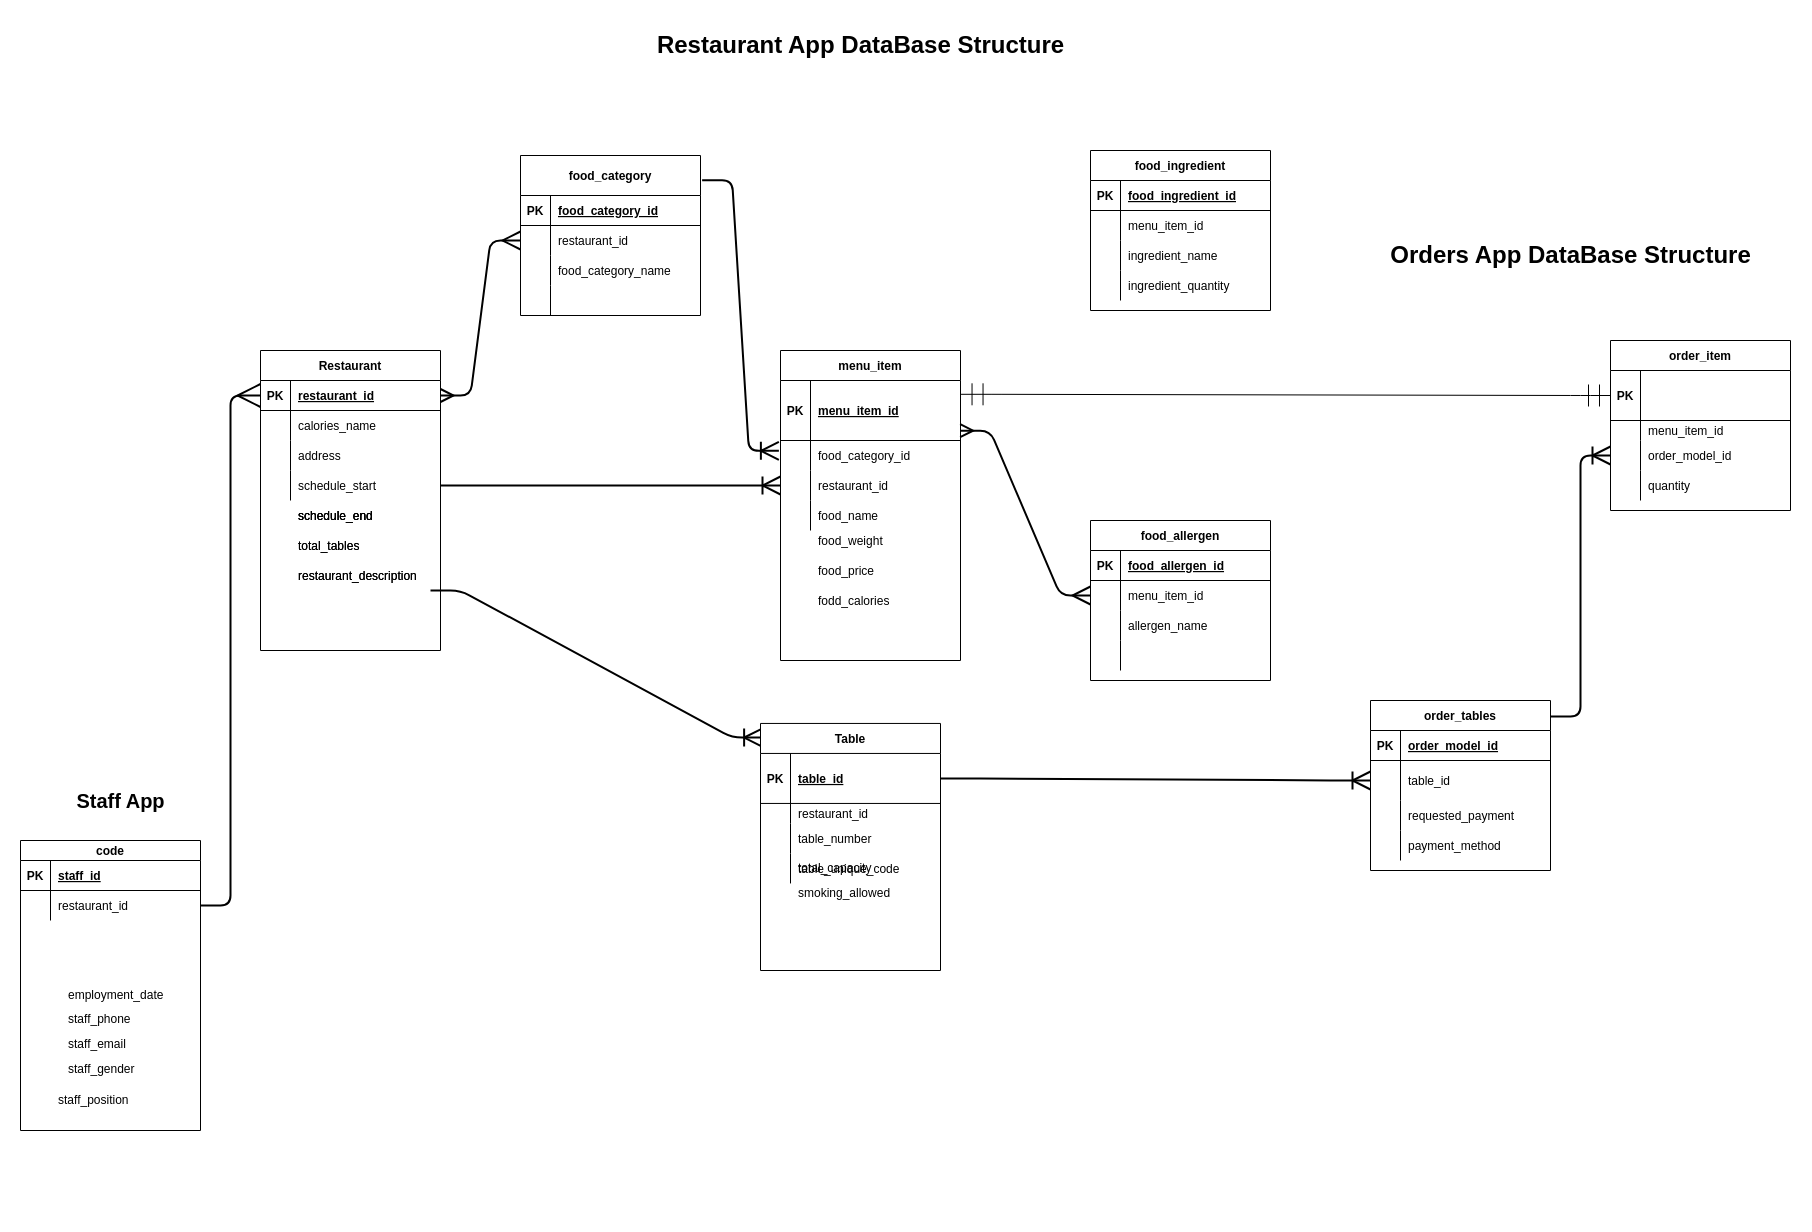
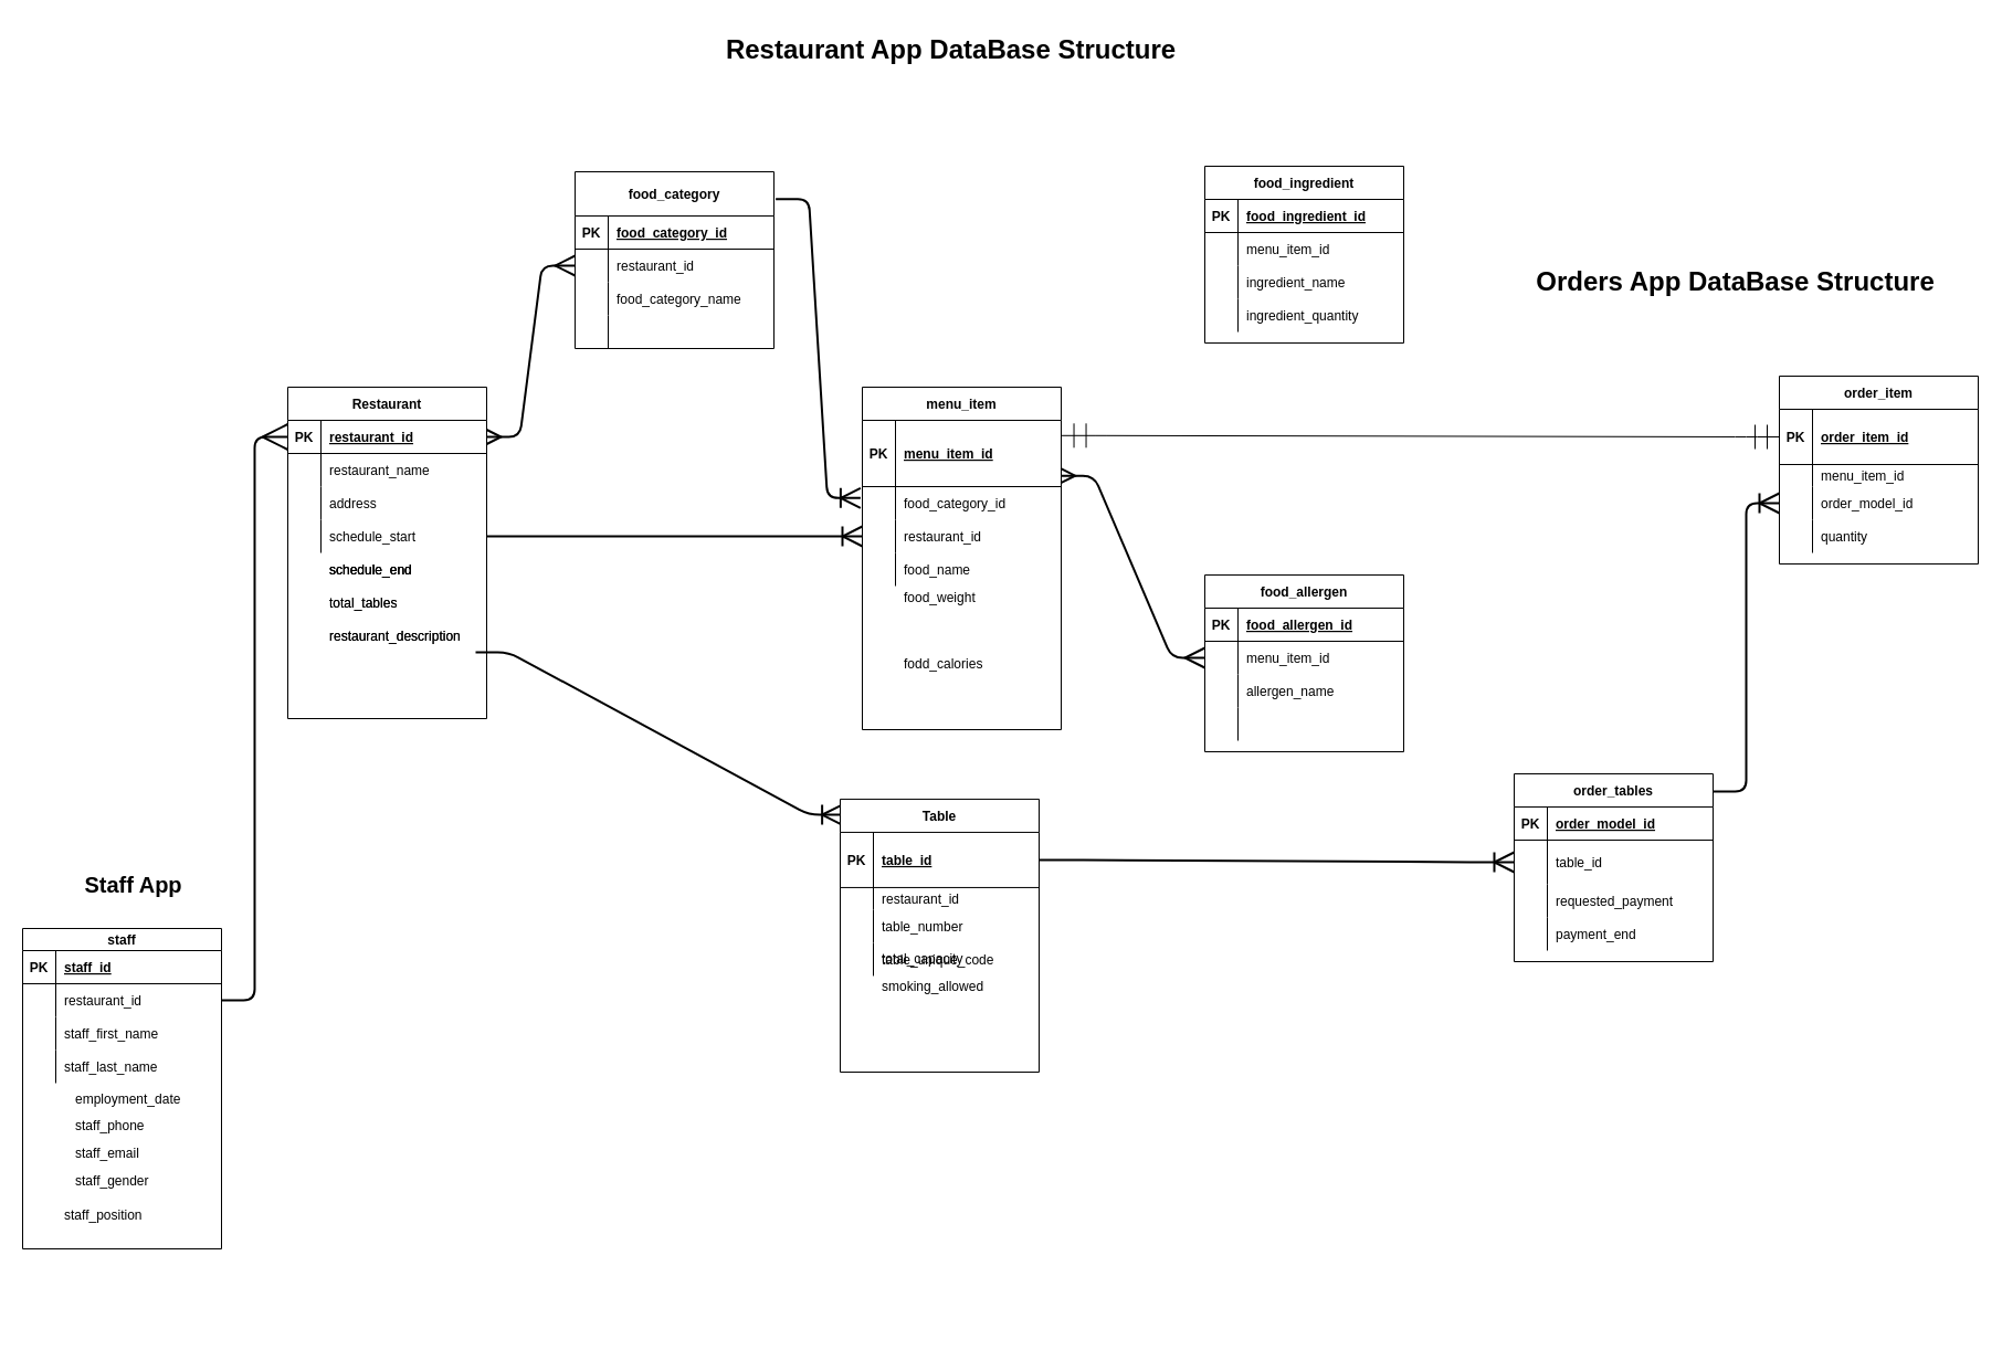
+ <mxCell id="107" value="order_item_id" style="shape=partialRectangle;connectable=0;fillColor=none;top=0;left=0;bottom=0;right=0;align=left;spacingLeft=6;fontStyle=5;overflow=hidden;" parent="105" vertex="1"><mxGeometry x="30" width="150" height="50" as="geometry" /></mxCell>
- <mxCell id="9" value="calories_name" style="shape=partialRectangle;connectable=0;fillColor=none;top=0;left=0;bottom=0;right=0;align=left;spacingLeft=6;overflow=hidden;" parent="7" vertex="1"><mxGeometry x="30" width="150" height="30" as="geometry" /></mxCell>
+ <mxCell id="9" value="restaurant_name" style="shape=partialRectangle;connectable=0;fillColor=none;top=0;left=0;bottom=0;right=0;align=left;spacingLeft=6;overflow=hidden;" parent="7" vertex="1"><mxGeometry x="30" width="150" height="30" as="geometry" /></mxCell>
- <mxCell id="58" value="food_price" style="shape=partialRectangle;connectable=0;fillColor=none;top=0;left=0;bottom=0;right=0;align=left;spacingLeft=6;overflow=hidden;" parent="42" vertex="1"><mxGeometry x="30" y="205" width="150" height="30" as="geometry" /></mxCell>
- <mxCell id="102" value="payment_method" style="shape=partialRectangle;connectable=0;fillColor=none;top=0;left=0;bottom=0;right=0;align=left;spacingLeft=6;overflow=hidden;" parent="100" vertex="1"><mxGeometry x="30" width="150" height="30" as="geometry" /></mxCell>
+ <mxCell id="102" value="payment_end" style="shape=partialRectangle;connectable=0;fillColor=none;top=0;left=0;bottom=0;right=0;align=left;spacingLeft=6;overflow=hidden;" parent="100" vertex="1"><mxGeometry x="30" width="150" height="30" as="geometry" /></mxCell>
- <mxCell id="148" value="code" style="shape=table;startSize=20;container=1;collapsible=1;childLayout=tableLayout;fixedRows=1;rowLines=0;fontStyle=1;align=center;resizeLast=1;" parent="147" vertex="1"><mxGeometry width="180" height="290" as="geometry" /></mxCell>
+ <mxCell id="148" value="staff" style="shape=table;startSize=20;container=1;collapsible=1;childLayout=tableLayout;fixedRows=1;rowLines=0;fontStyle=1;align=center;resizeLast=1;" parent="147" vertex="1"><mxGeometry width="180" height="290" as="geometry" /></mxCell>
+ <mxCell id="157" value="staff_first_name" style="shape=partialRectangle;connectable=0;fillColor=none;top=0;left=0;bottom=0;right=0;align=left;spacingLeft=6;overflow=hidden;" parent="155" vertex="1"><mxGeometry x="30" width="150" height="30" as="geometry" /></mxCell>
+ <mxCell id="160" value="staff_last_name" style="shape=partialRectangle;connectable=0;fillColor=none;top=0;left=0;bottom=0;right=0;align=left;spacingLeft=6;overflow=hidden;" parent="158" vertex="1"><mxGeometry x="30" width="150" height="30" as="geometry" /></mxCell>
